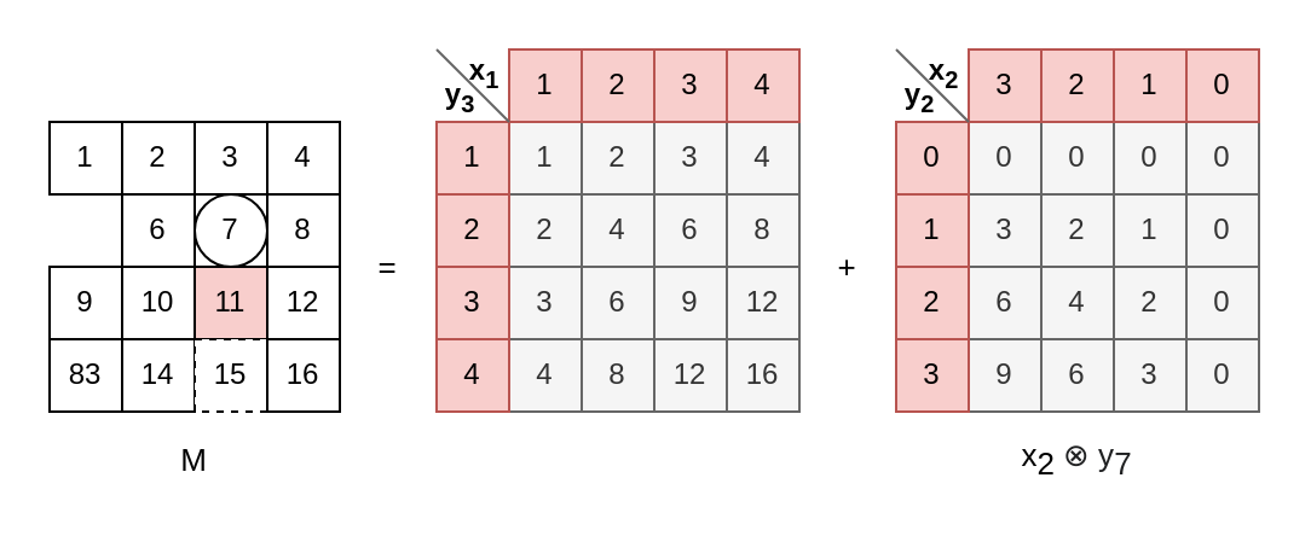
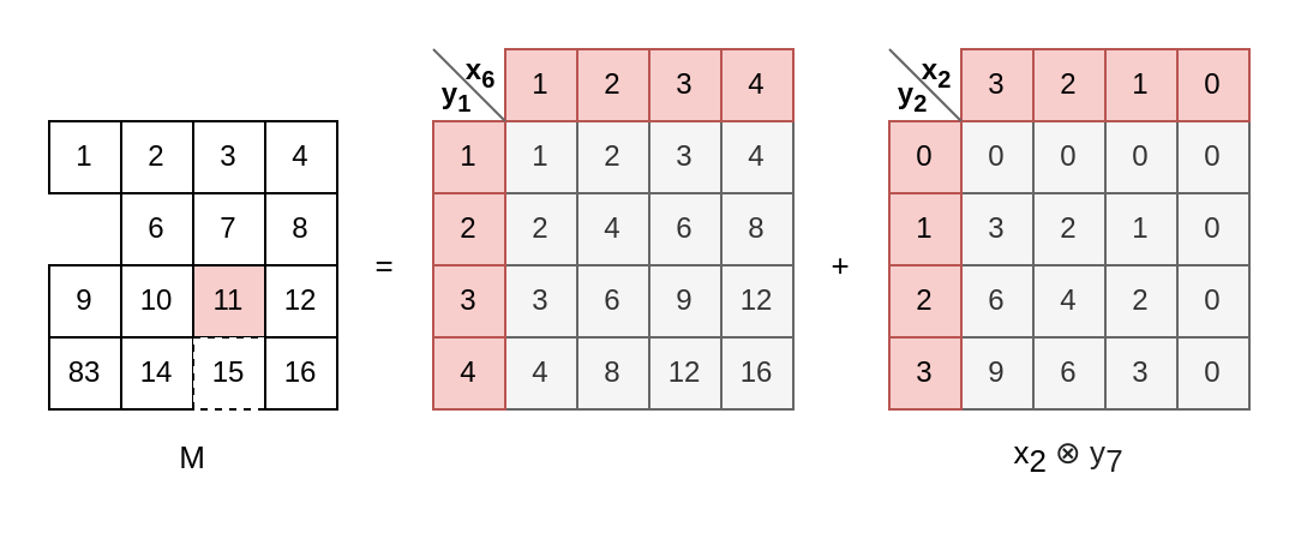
- <mxCell id="66" value="x&lt;sub&gt;1&lt;/sub&gt;" style="text;html=1;strokeColor=none;fillColor=none;align=center;verticalAlign=middle;whiteSpace=wrap;rounded=0;fontStyle=1" parent="1" vertex="1"><mxGeometry x="190" y="20" width="20" height="20" as="geometry" /></mxCell>
+ <mxCell id="66" value="x&lt;sub&gt;6&lt;/sub&gt;" style="text;html=1;strokeColor=none;fillColor=none;align=center;verticalAlign=middle;whiteSpace=wrap;rounded=0;fontStyle=1" parent="1" vertex="1"><mxGeometry x="190" y="20" width="20" height="20" as="geometry" /></mxCell>
- <mxCell id="67" value="y&lt;sub&gt;3&lt;/sub&gt;" style="text;html=1;strokeColor=none;fillColor=none;align=center;verticalAlign=middle;whiteSpace=wrap;rounded=0;fontStyle=1" parent="1" vertex="1"><mxGeometry x="180" y="30" width="20" height="20" as="geometry" /></mxCell>
+ <mxCell id="67" value="y&lt;sub&gt;1&lt;/sub&gt;" style="text;html=1;strokeColor=none;fillColor=none;align=center;verticalAlign=middle;whiteSpace=wrap;rounded=0;fontStyle=1" parent="1" vertex="1"><mxGeometry x="180" y="30" width="20" height="20" as="geometry" /></mxCell>
- <mxCell id="23" value="7" style="ellipse;whiteSpace=wrap;html=1;" parent="1" vertex="1"><mxGeometry x="80" y="80" width="30" height="30" as="geometry" /></mxCell>
+ <mxCell id="23" value="7" style="rounded=0;whiteSpace=wrap;html=1;" parent="1" vertex="1"><mxGeometry x="80" y="80" width="30" height="30" as="geometry" /></mxCell>
